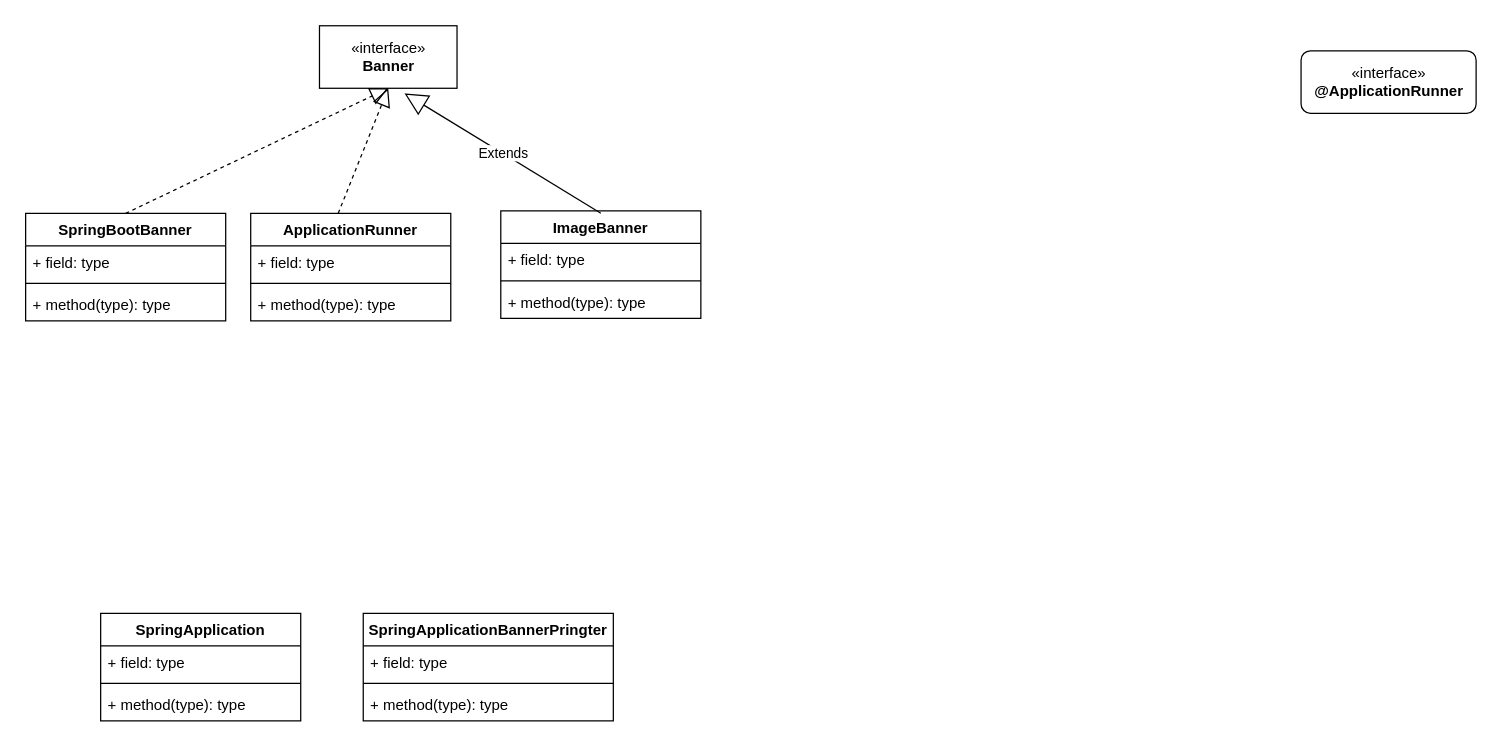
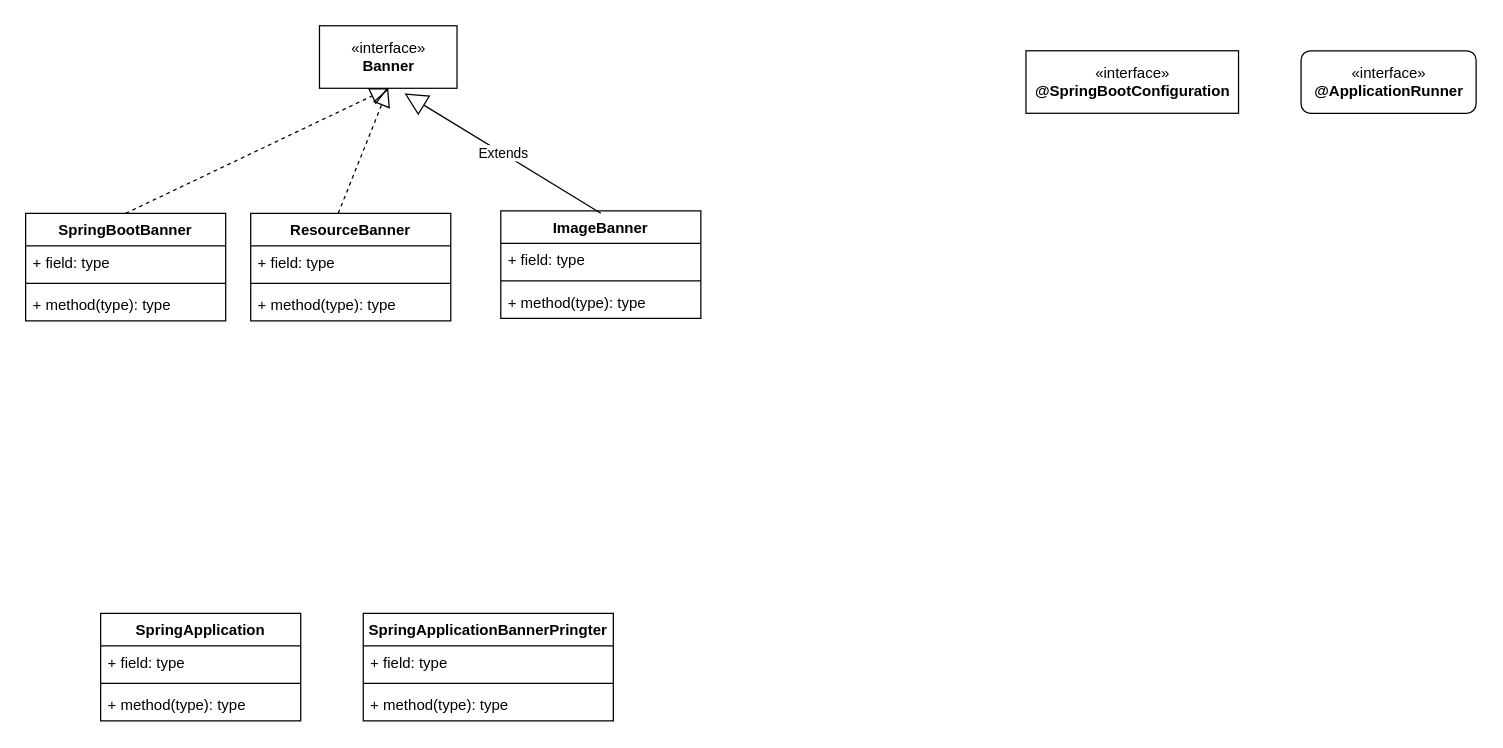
+ <mxCell id="26" value="«interface»&lt;br&gt;&lt;b&gt;@SpringBootConfiguration&lt;/b&gt;" style="html=1;" vertex="1" parent="1"><mxGeometry x="820" y="40" width="170" height="50" as="geometry" /></mxCell>
- <mxCell id="8" value="ApplicationRunner" style="swimlane;fontStyle=1;align=center;verticalAlign=top;childLayout=stackLayout;horizontal=1;startSize=26;horizontalStack=0;resizeParent=1;resizeParentMax=0;resizeLast=0;collapsible=1;marginBottom=0;" parent="1" vertex="1"><mxGeometry x="200" y="170" width="160" height="86" as="geometry" /></mxCell>
+ <mxCell id="8" value="ResourceBanner" style="swimlane;fontStyle=1;align=center;verticalAlign=top;childLayout=stackLayout;horizontal=1;startSize=26;horizontalStack=0;resizeParent=1;resizeParentMax=0;resizeLast=0;collapsible=1;marginBottom=0;" parent="1" vertex="1"><mxGeometry x="200" y="170" width="160" height="86" as="geometry" /></mxCell>
